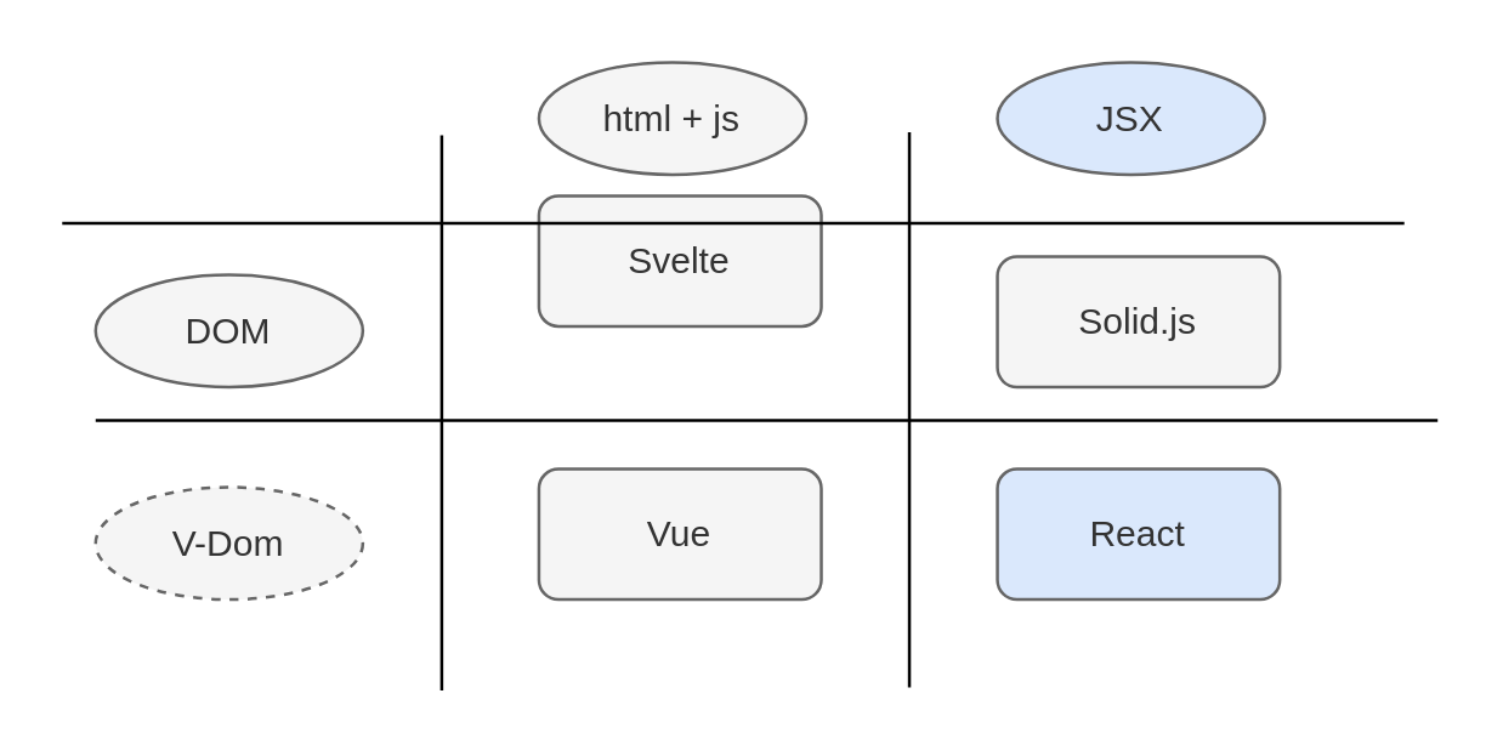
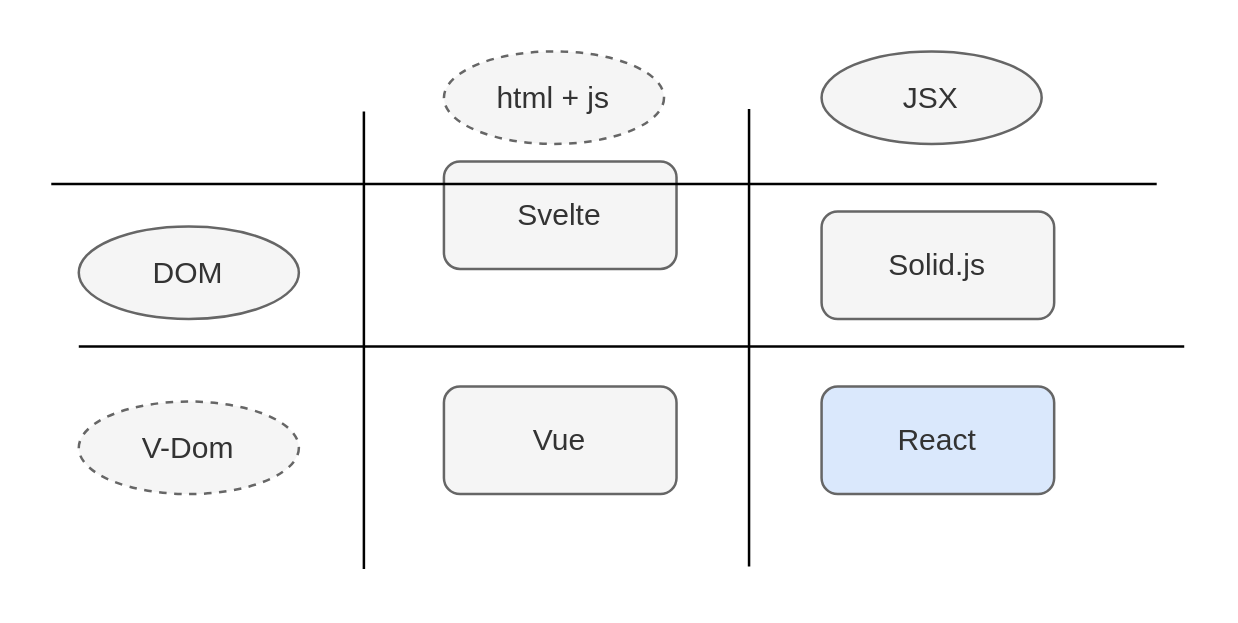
- <mxCell id="13" value="html + js" style="ellipse;whiteSpace=wrap;html=1;fillColor=#f5f5f5;fontColor=#333333;strokeColor=#666666;" vertex="1" parent="1"><mxGeometry x="177" y="20" width="88" height="37" as="geometry" /></mxCell>
+ <mxCell id="13" value="html + js" style="ellipse;whiteSpace=wrap;html=1;fillColor=#f5f5f5;fontColor=#333333;strokeColor=#666666;dashed=1;" vertex="1" parent="1"><mxGeometry x="177" y="20" width="88" height="37" as="geometry" /></mxCell>
- <mxCell id="12" value="JSX" style="ellipse;whiteSpace=wrap;html=1;fillColor=#dae8fc;fontColor=#333333;strokeColor=#666666;" vertex="1" parent="1"><mxGeometry x="328" y="20" width="88" height="37" as="geometry" /></mxCell>
+ <mxCell id="12" value="JSX" style="ellipse;whiteSpace=wrap;html=1;fillColor=#f5f5f5;fontColor=#333333;strokeColor=#666666;" vertex="1" parent="1"><mxGeometry x="328" y="20" width="88" height="37" as="geometry" /></mxCell>
